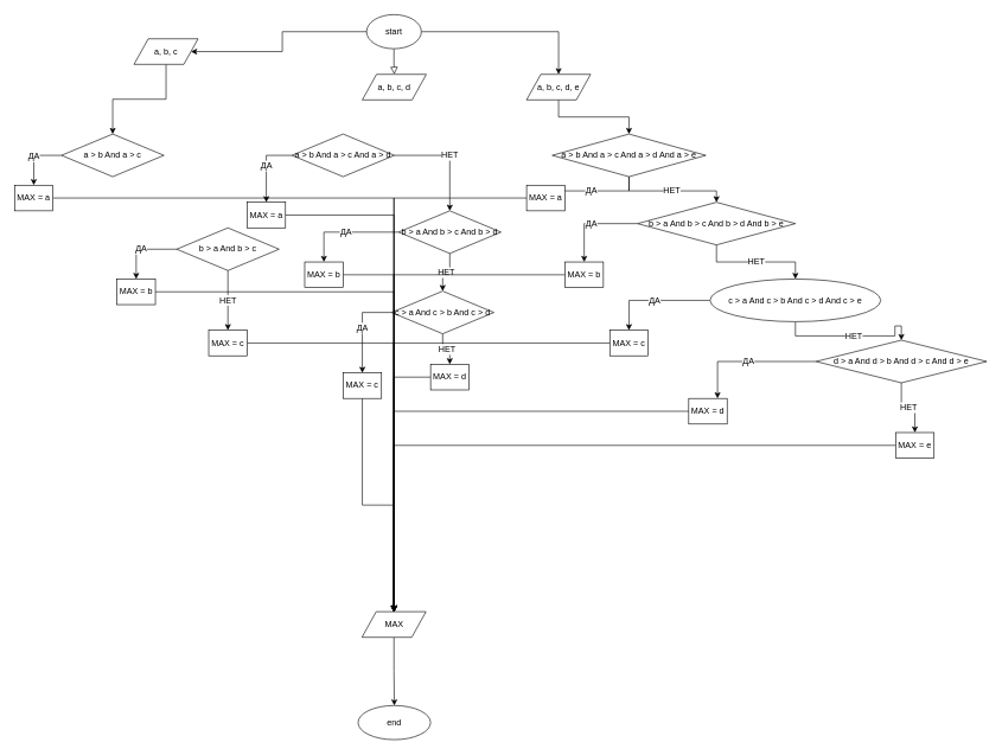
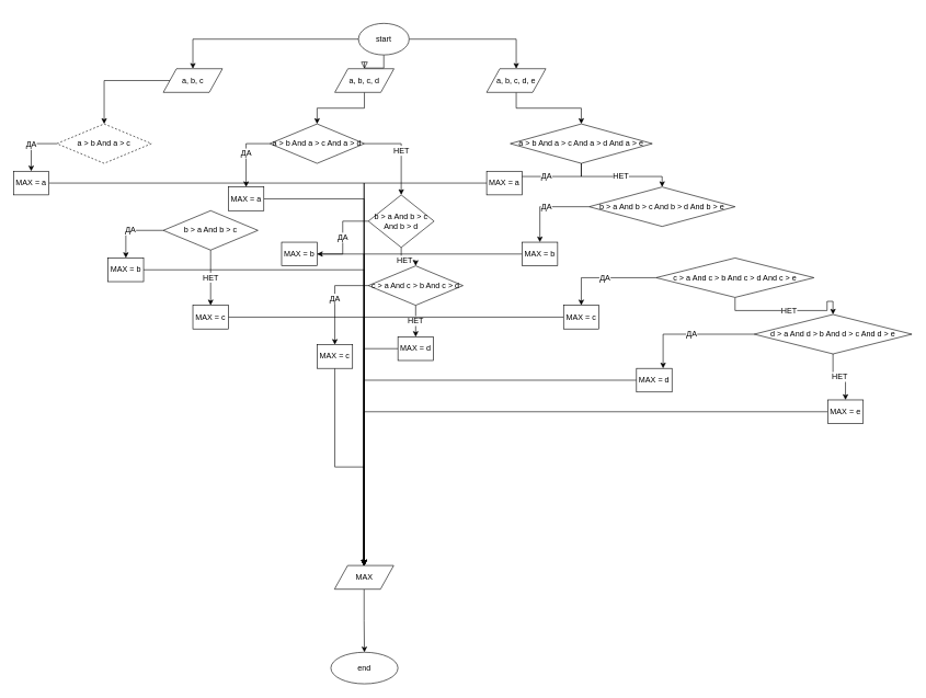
- <mxCell id="5" value="start" style="ellipse;whiteSpace=wrap;html=1;fontSize=12;" vertex="1" parent="1"><mxGeometry x="515" y="20" width="77" height="48" as="geometry" /></mxCell>
+ <mxCell id="5" value="start" style="ellipse;whiteSpace=wrap;html=1;fontSize=12;" vertex="1" parent="1"><mxGeometry x="545" y="35" width="77" height="48" as="geometry" /></mxCell>
- <mxCell id="20" value="a, b, c" style="shape=parallelogram;perimeter=parallelogramPerimeter;whiteSpace=wrap;html=1;fixedSize=1;fontSize=12;" vertex="1" parent="1"><mxGeometry x="188" y="54" width="90" height="36" as="geometry" /></mxCell>
+ <mxCell id="20" value="a, b, c" style="shape=parallelogram;perimeter=parallelogramPerimeter;whiteSpace=wrap;html=1;fixedSize=1;fontSize=12;" vertex="1" parent="1"><mxGeometry x="248" y="104" width="90" height="36" as="geometry" /></mxCell>
+ <mxCell id="6" style="edgeStyle=orthogonalEdgeStyle;rounded=0;orthogonalLoop=1;jettySize=auto;html=1;fontSize=12;" edge="1" parent="1" source="7" target="11"><mxGeometry relative="1" as="geometry" /></mxCell>
- <mxCell id="31" value="a &amp;gt; b And a &amp;gt; c " style="rhombus;whiteSpace=wrap;html=1;fontSize=12;" vertex="1" parent="1"><mxGeometry x="86" y="188" width="144" height="60" as="geometry" /></mxCell>
+ <mxCell id="31" value="a &amp;gt; b And a &amp;gt; c " style="rhombus;whiteSpace=wrap;html=1;fontSize=12;dashed=1;" vertex="1" parent="1"><mxGeometry x="86" y="188" width="144" height="60" as="geometry" /></mxCell>
- <mxCell id="29" value="b &amp;gt; a And b &amp;gt; c And b &amp;gt; d" style="rhombus;whiteSpace=wrap;html=1;fontSize=12;" vertex="1" parent="1"><mxGeometry x="560" y="296" width="144" height="60" as="geometry" /></mxCell>
+ <mxCell id="29" value="b &amp;gt; a And b &amp;gt; c And b &amp;gt; d" style="rhombus;whiteSpace=wrap;html=1;fontSize=12;" vertex="1" parent="1"><mxGeometry x="560" y="296" width="100" height="80" as="geometry" /></mxCell>
- <mxCell id="46" value="НЕТ" style="edgeStyle=orthogonalEdgeStyle;rounded=0;orthogonalLoop=1;jettySize=auto;html=1;fontSize=12;" edge="1" parent="1" source="55" target="50"><mxGeometry relative="1" as="geometry" /></mxCell>
- <mxCell id="50" value="c &amp;gt; a And c &amp;gt; b And c &amp;gt; d And c &amp;gt; e" style="ellipse;whiteSpace=wrap;html=1;fontSize=12;" vertex="1" parent="1"><mxGeometry x="998" y="392" width="240" height="60" as="geometry" /></mxCell>
+ <mxCell id="50" value="c &amp;gt; a And c &amp;gt; b And c &amp;gt; d And c &amp;gt; e" style="rhombus;whiteSpace=wrap;html=1;fontSize=12;" vertex="1" parent="1"><mxGeometry x="998" y="392" width="240" height="60" as="geometry" /></mxCell>
- <mxCell id="16" value="c &amp;gt; a And c &amp;gt; b And c &amp;gt; d" style="rhombus;whiteSpace=wrap;html=1;fontSize=12;" vertex="1" parent="1"><mxGeometry x="550" y="409" width="144" height="60" as="geometry" /></mxCell>
+ <mxCell id="16" value="c &amp;gt; a And c &amp;gt; b And c &amp;gt; d" style="rhombus;whiteSpace=wrap;html=1;fontSize=12;" vertex="1" parent="1"><mxGeometry x="560" y="404" width="144" height="60" as="geometry" /></mxCell>
